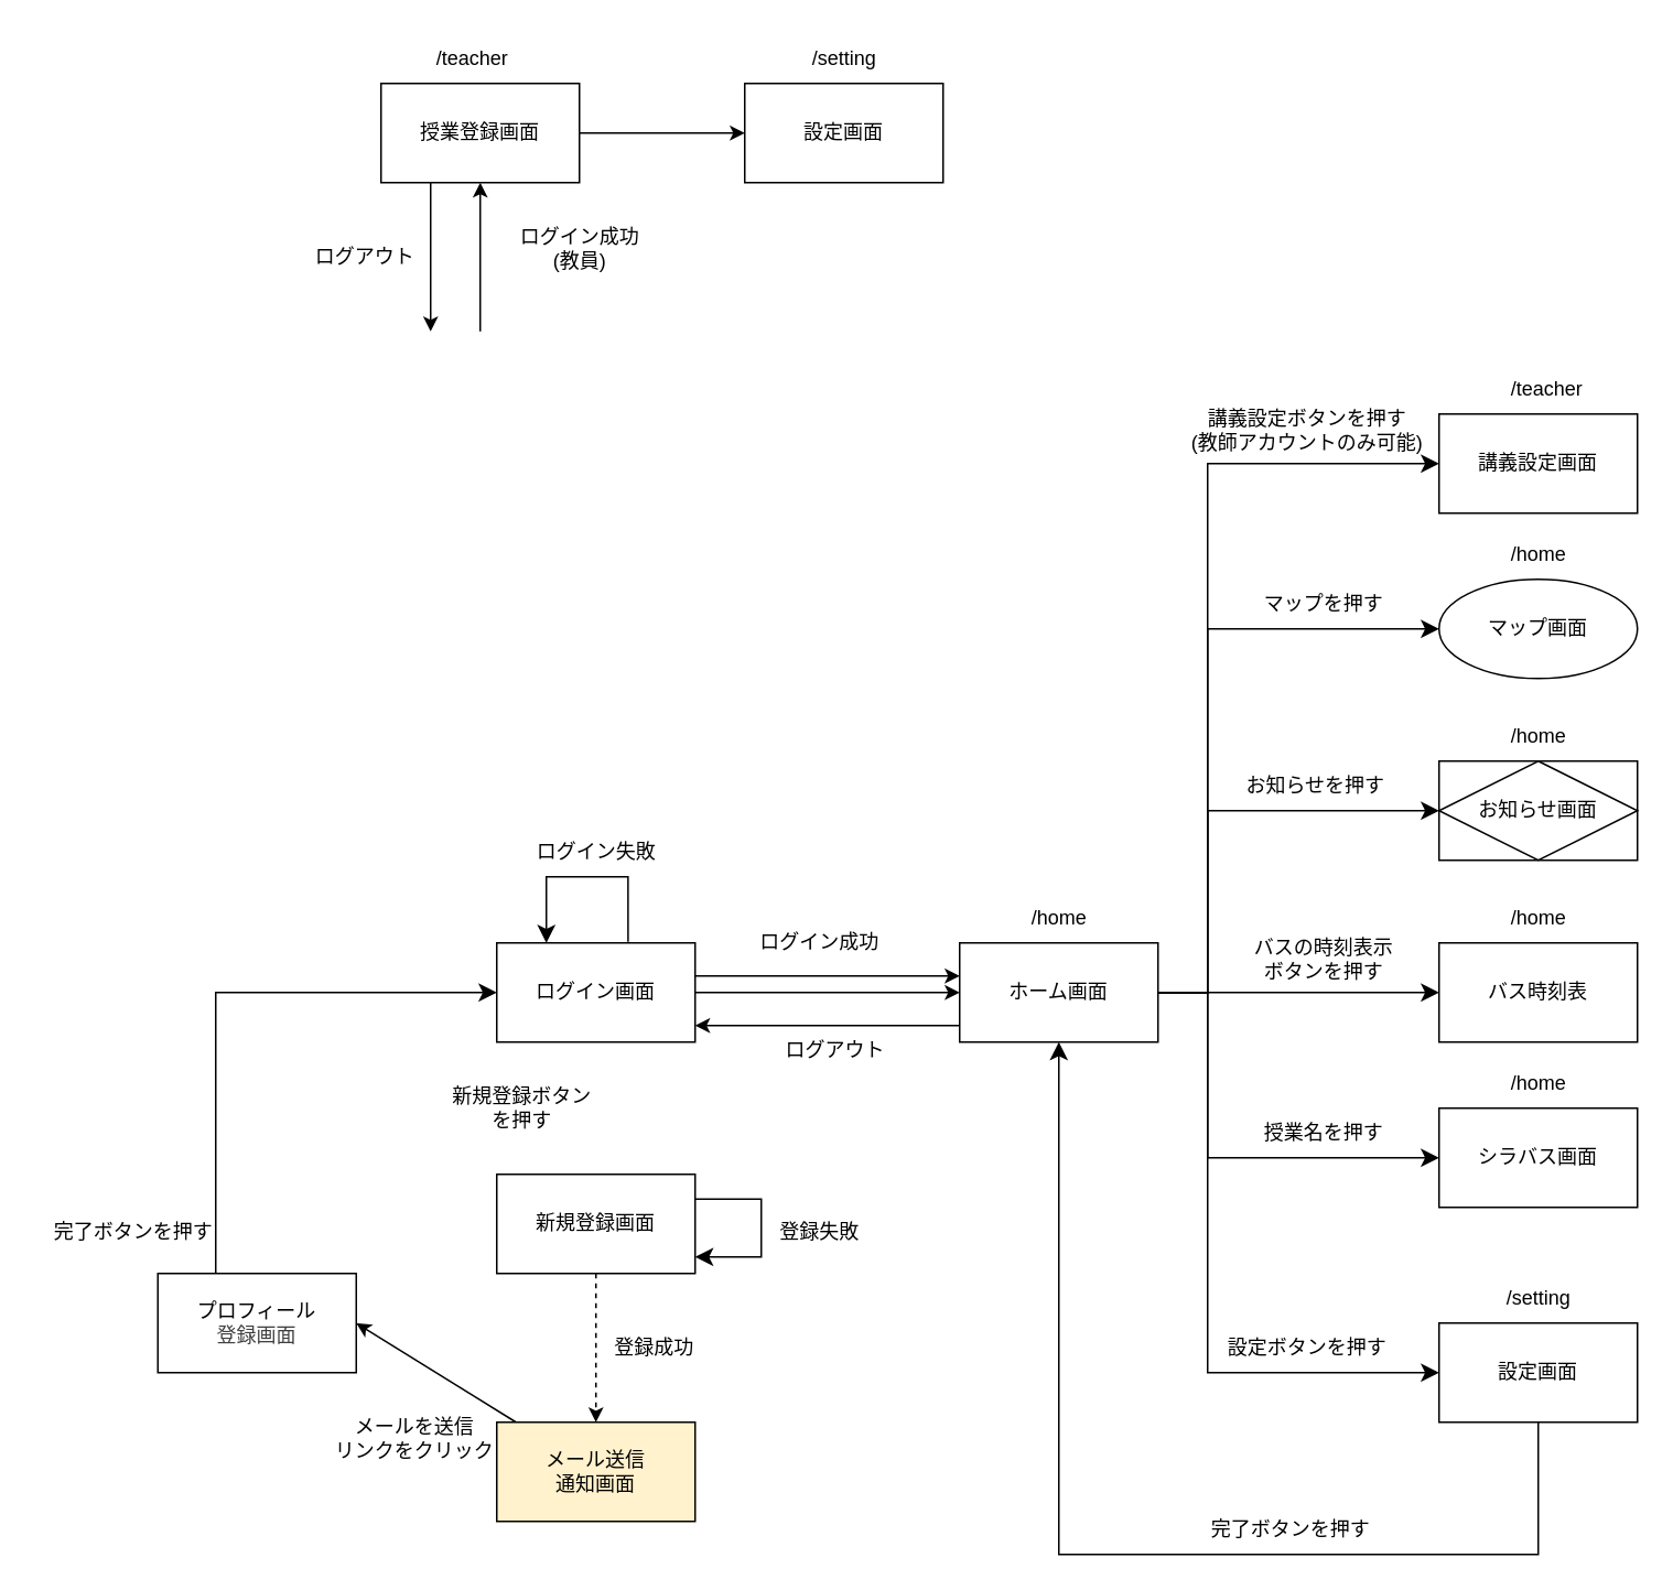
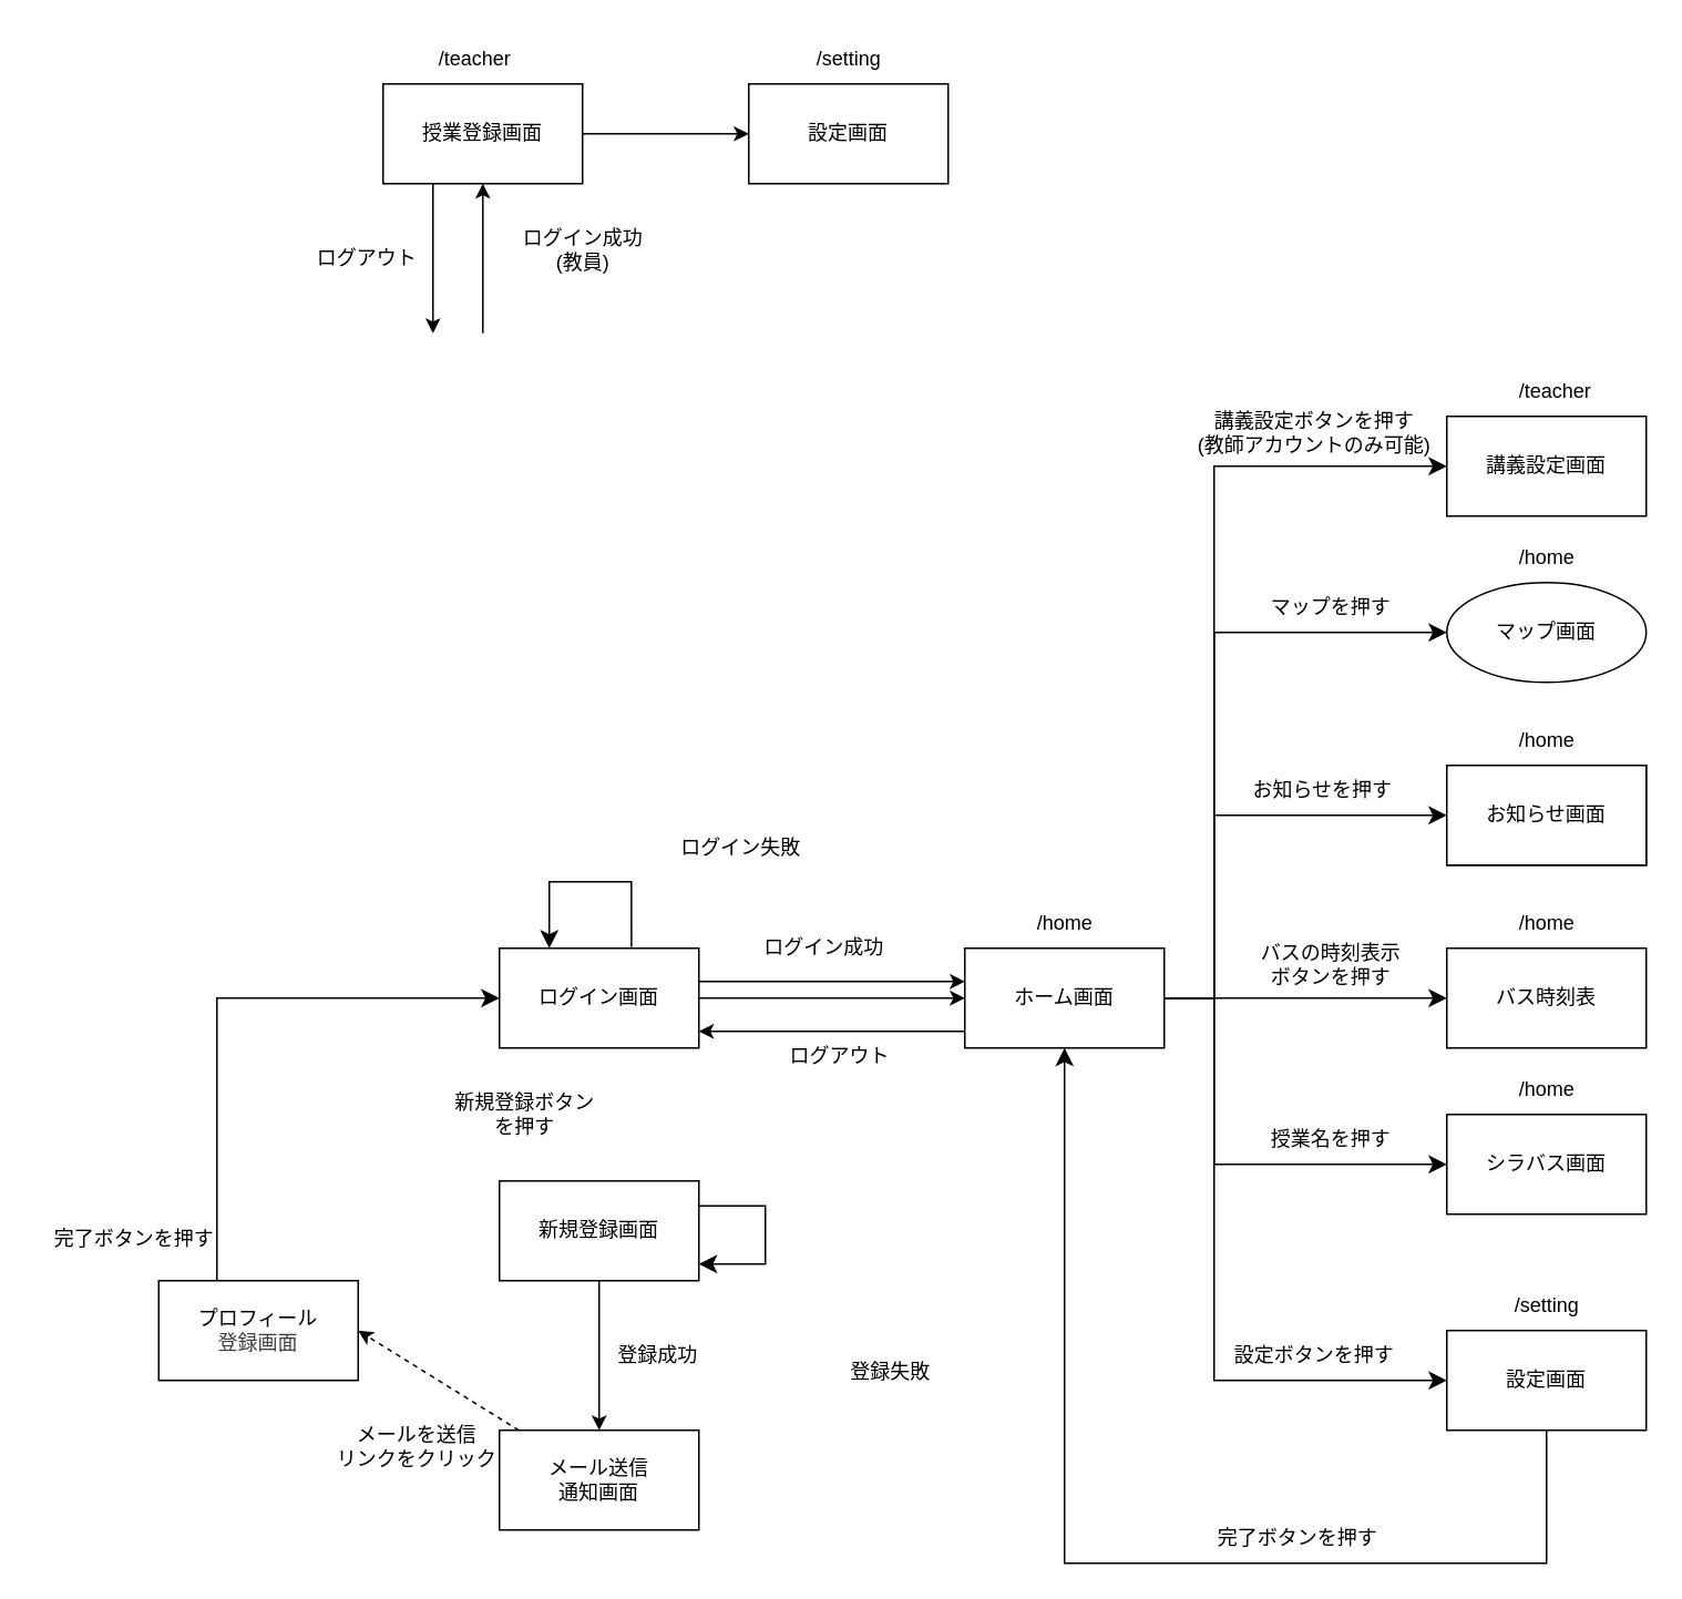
- <mxCell id="13" value="お知らせ画面" style="rhombus;whiteSpace=wrap;html=1;" parent="1" vertex="1"><mxGeometry x="870" y="460" width="120" height="60" as="geometry" /></mxCell>
+ <mxCell id="13" value="お知らせ画面" style="rounded=0;whiteSpace=wrap;html=1;" parent="1" vertex="1"><mxGeometry x="870" y="460" width="120" height="60" as="geometry" /></mxCell>
- <mxCell id="8" value="ログイン失敗" style="text;html=1;align=center;verticalAlign=middle;resizable=0;points=[];autosize=1;strokeColor=none;fillColor=none;" parent="1" vertex="1"><mxGeometry x="310" y="500" width="100" height="30" as="geometry" /></mxCell>
+ <mxCell id="8" value="ログイン失敗" style="text;html=1;align=center;verticalAlign=middle;resizable=0;points=[];autosize=1;strokeColor=none;fillColor=none;" parent="1" vertex="1"><mxGeometry x="395" y="495" width="100" height="30" as="geometry" /></mxCell>
- <mxCell id="35" value="登録失敗" style="text;html=1;align=center;verticalAlign=middle;resizable=0;points=[];autosize=1;strokeColor=none;fillColor=none;" parent="1" vertex="1"><mxGeometry x="460" y="730" width="70" height="30" as="geometry" /></mxCell>
+ <mxCell id="35" value="登録失敗" style="text;html=1;align=center;verticalAlign=middle;resizable=0;points=[];autosize=1;strokeColor=none;fillColor=none;" parent="1" vertex="1"><mxGeometry x="500" y="810" width="70" height="30" as="geometry" /></mxCell>
- <mxCell id="9" style="edgeStyle=none;html=1;entryX=0.5;entryY=0;entryDx=0;entryDy=0;dashed=1;" parent="1" source="10" target="27" edge="1"><mxGeometry relative="1" as="geometry" /></mxCell>
+ <mxCell id="9" style="edgeStyle=none;html=1;entryX=0.5;entryY=0;entryDx=0;entryDy=0;" parent="1" source="10" target="27" edge="1"><mxGeometry relative="1" as="geometry" /></mxCell>
- <mxCell id="26" style="edgeStyle=none;html=1;entryX=1;entryY=0.5;entryDx=0;entryDy=0;" parent="1" source="27" target="29" edge="1"><mxGeometry relative="1" as="geometry" /></mxCell>
+ <mxCell id="26" style="edgeStyle=none;html=1;entryX=1;entryY=0.5;entryDx=0;entryDy=0;dashed=1;" parent="1" source="27" target="29" edge="1"><mxGeometry relative="1" as="geometry" /></mxCell>
- <mxCell id="27" value="メール送信&lt;br&gt;通知画面" style="rounded=0;whiteSpace=wrap;html=1;fillColor=#fff2cc;" parent="1" vertex="1"><mxGeometry x="300" y="860" width="120" height="60" as="geometry" /></mxCell>
+ <mxCell id="27" value="メール送信&lt;br&gt;通知画面" style="rounded=0;whiteSpace=wrap;html=1;" parent="1" vertex="1"><mxGeometry x="300" y="860" width="120" height="60" as="geometry" /></mxCell>
